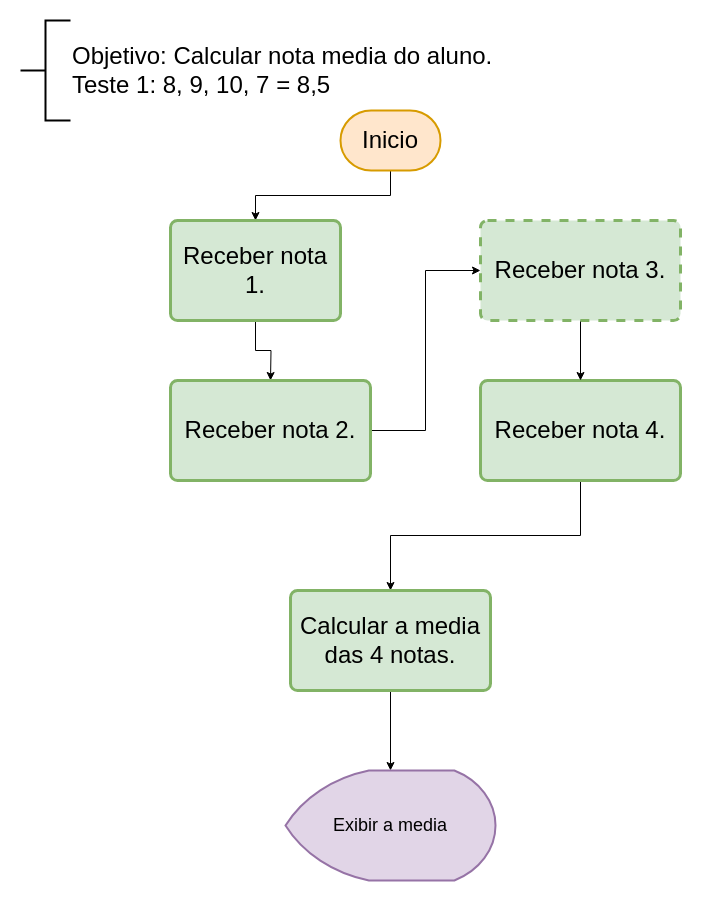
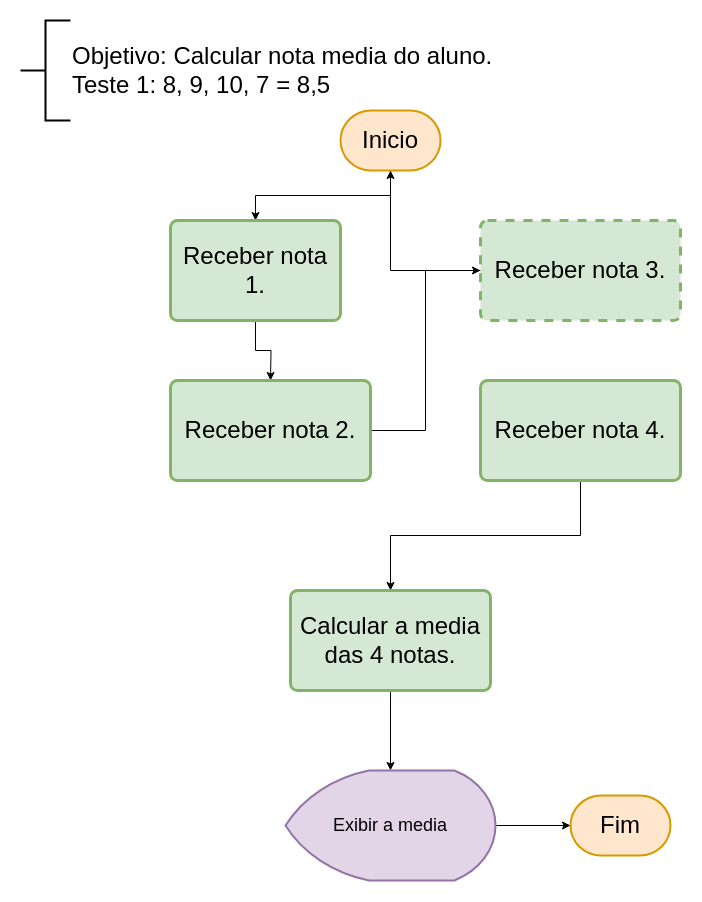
- <mxCell id="13" value="" style="edgeStyle=orthogonalEdgeStyle;rounded=0;orthogonalLoop=1;jettySize=auto;html=1;" edge="1" parent="1" source="14" target="10"><mxGeometry relative="1" as="geometry" /></mxCell>
+ <mxCell id="13" value="" style="edgeStyle=orthogonalEdgeStyle;rounded=0;orthogonalLoop=1;jettySize=auto;html=1;" edge="1" parent="1" source="14" target="4"><mxGeometry relative="1" as="geometry" /></mxCell>
+ <mxCell id="8" value="" style="edgeStyle=orthogonalEdgeStyle;rounded=0;orthogonalLoop=1;jettySize=auto;html=1;fontSize=24;startArrow=none;" parent="1" source="17" target="5" edge="1"><mxGeometry relative="1" as="geometry"><mxPoint x="390" y="620" as="sourcePoint" /></mxGeometry></mxCell>
+ <mxCell id="5" value="Fim" style="strokeWidth=2;html=1;shape=mxgraph.flowchart.terminator;whiteSpace=wrap;fontSize=24;fillColor=#ffe6cc;strokeColor=#d79b00;" parent="1" vertex="1"><mxGeometry x="570" y="795" width="100" height="60" as="geometry" /></mxCell>
